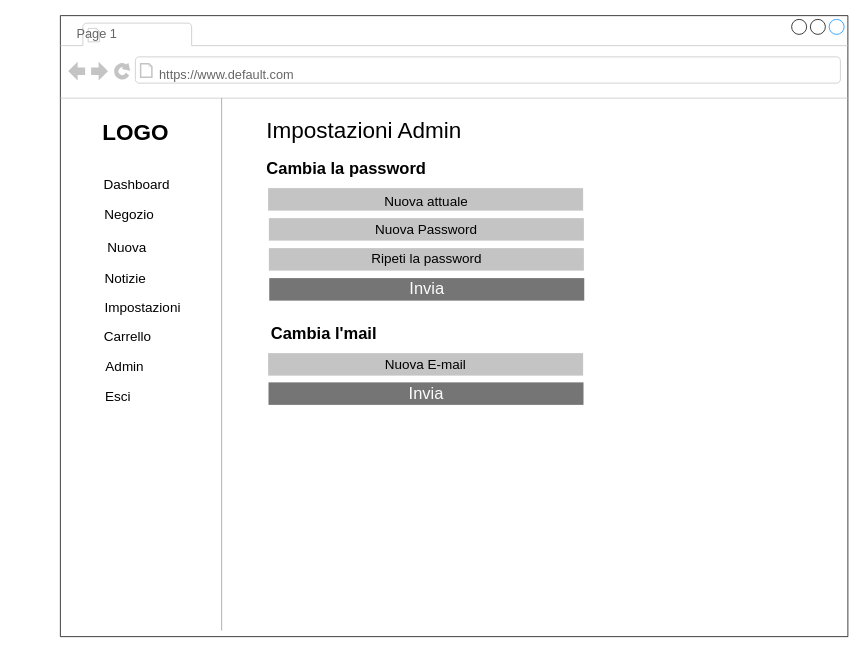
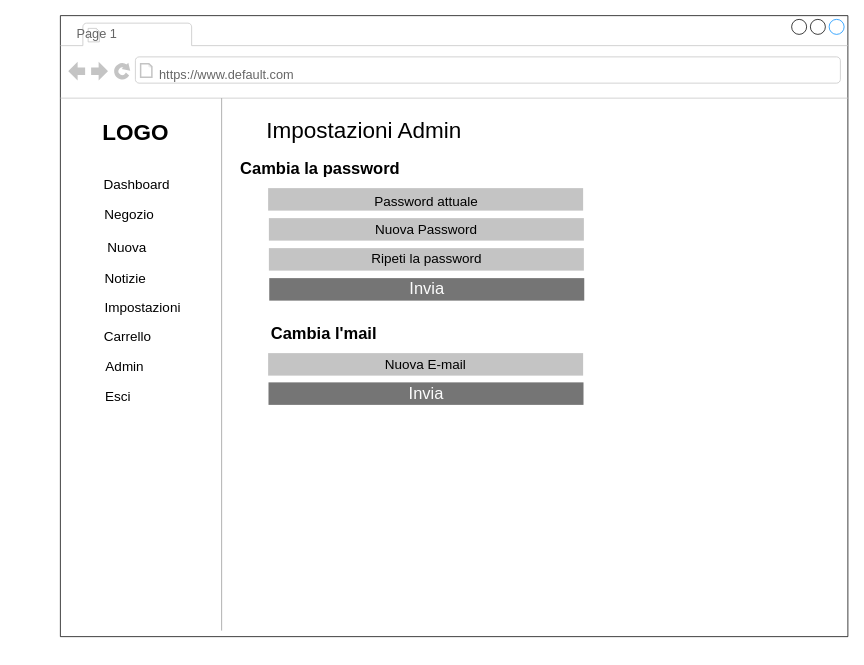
- <mxCell id="17" value="&lt;b&gt;&lt;font style=&quot;font-size: 22px&quot;&gt;Cambia la password&lt;/font&gt;&lt;/b&gt;" style="text;html=1;strokeColor=none;fillColor=none;align=center;verticalAlign=middle;whiteSpace=wrap;rounded=0;fontSize=30;" vertex="1" parent="2"><mxGeometry x="272" y="186" width="219" height="30" as="geometry" /></mxCell>
+ <mxCell id="17" value="&lt;b&gt;&lt;font style=&quot;font-size: 22px&quot;&gt;Cambia la password&lt;/font&gt;&lt;/b&gt;" style="text;html=1;strokeColor=none;fillColor=none;align=center;verticalAlign=middle;whiteSpace=wrap;rounded=0;fontSize=30;" vertex="1" parent="2"><mxGeometry x="237" y="186" width="219" height="30" as="geometry" /></mxCell>
- <mxCell id="21" value="&lt;font style=&quot;font-size: 18px&quot;&gt;Nuova attuale&lt;/font&gt;" style="text;html=1;strokeColor=none;fillColor=none;align=center;verticalAlign=middle;whiteSpace=wrap;rounded=0;fontSize=31;" vertex="1" parent="2"><mxGeometry x="417" y="228" width="142" height="30" as="geometry" /></mxCell>
+ <mxCell id="21" value="&lt;font style=&quot;font-size: 18px&quot;&gt;Password attuale&lt;/font&gt;" style="text;html=1;strokeColor=none;fillColor=none;align=center;verticalAlign=middle;whiteSpace=wrap;rounded=0;fontSize=31;" vertex="1" parent="2"><mxGeometry x="417" y="228" width="142" height="30" as="geometry" /></mxCell>
